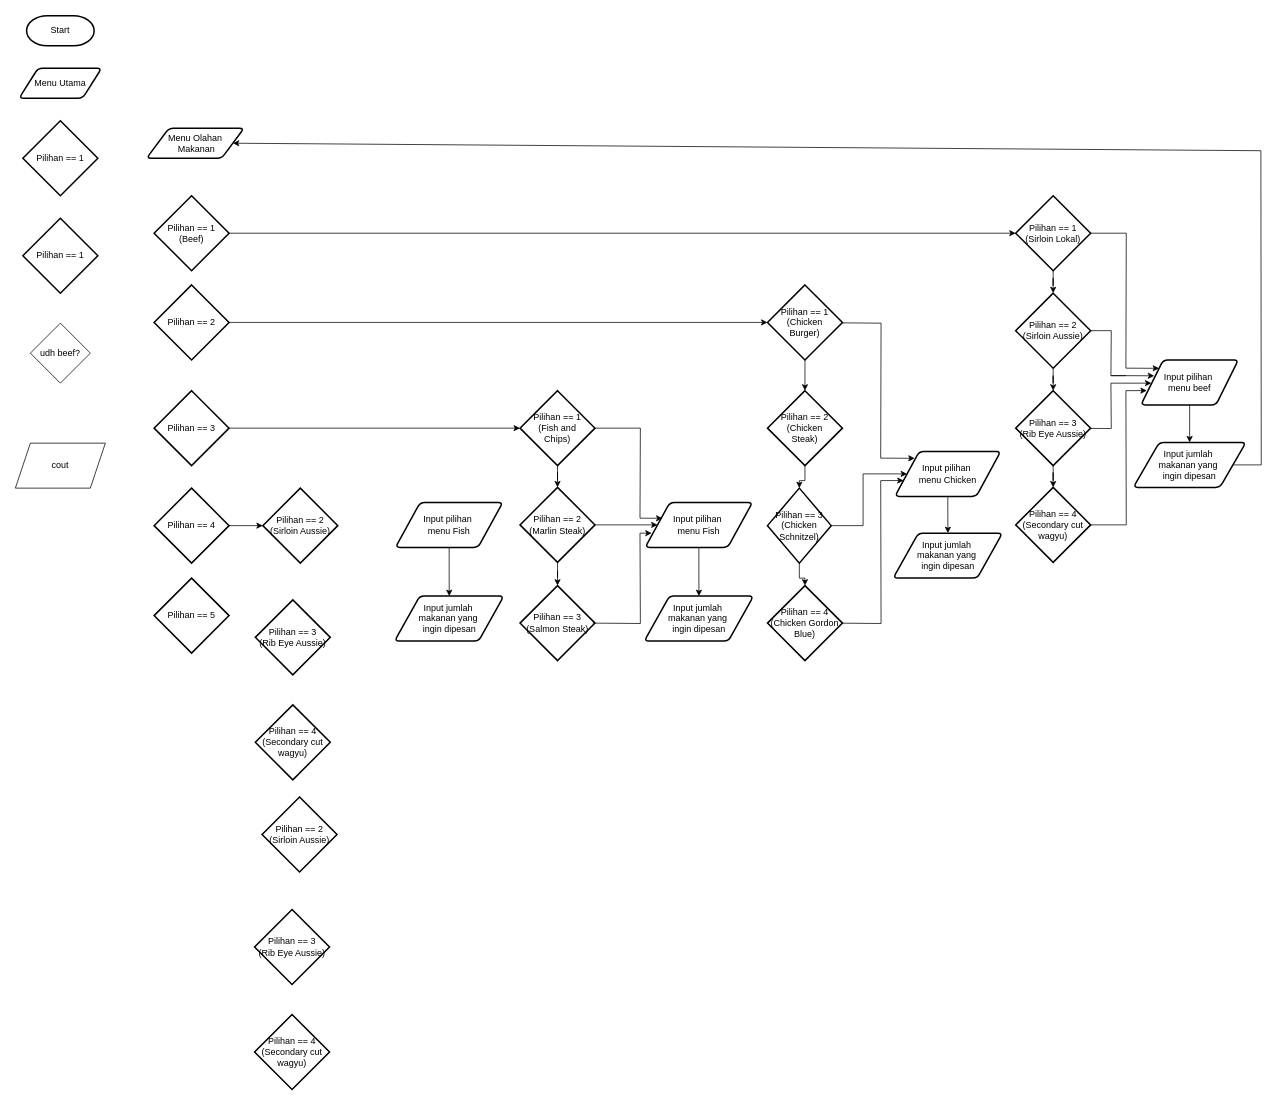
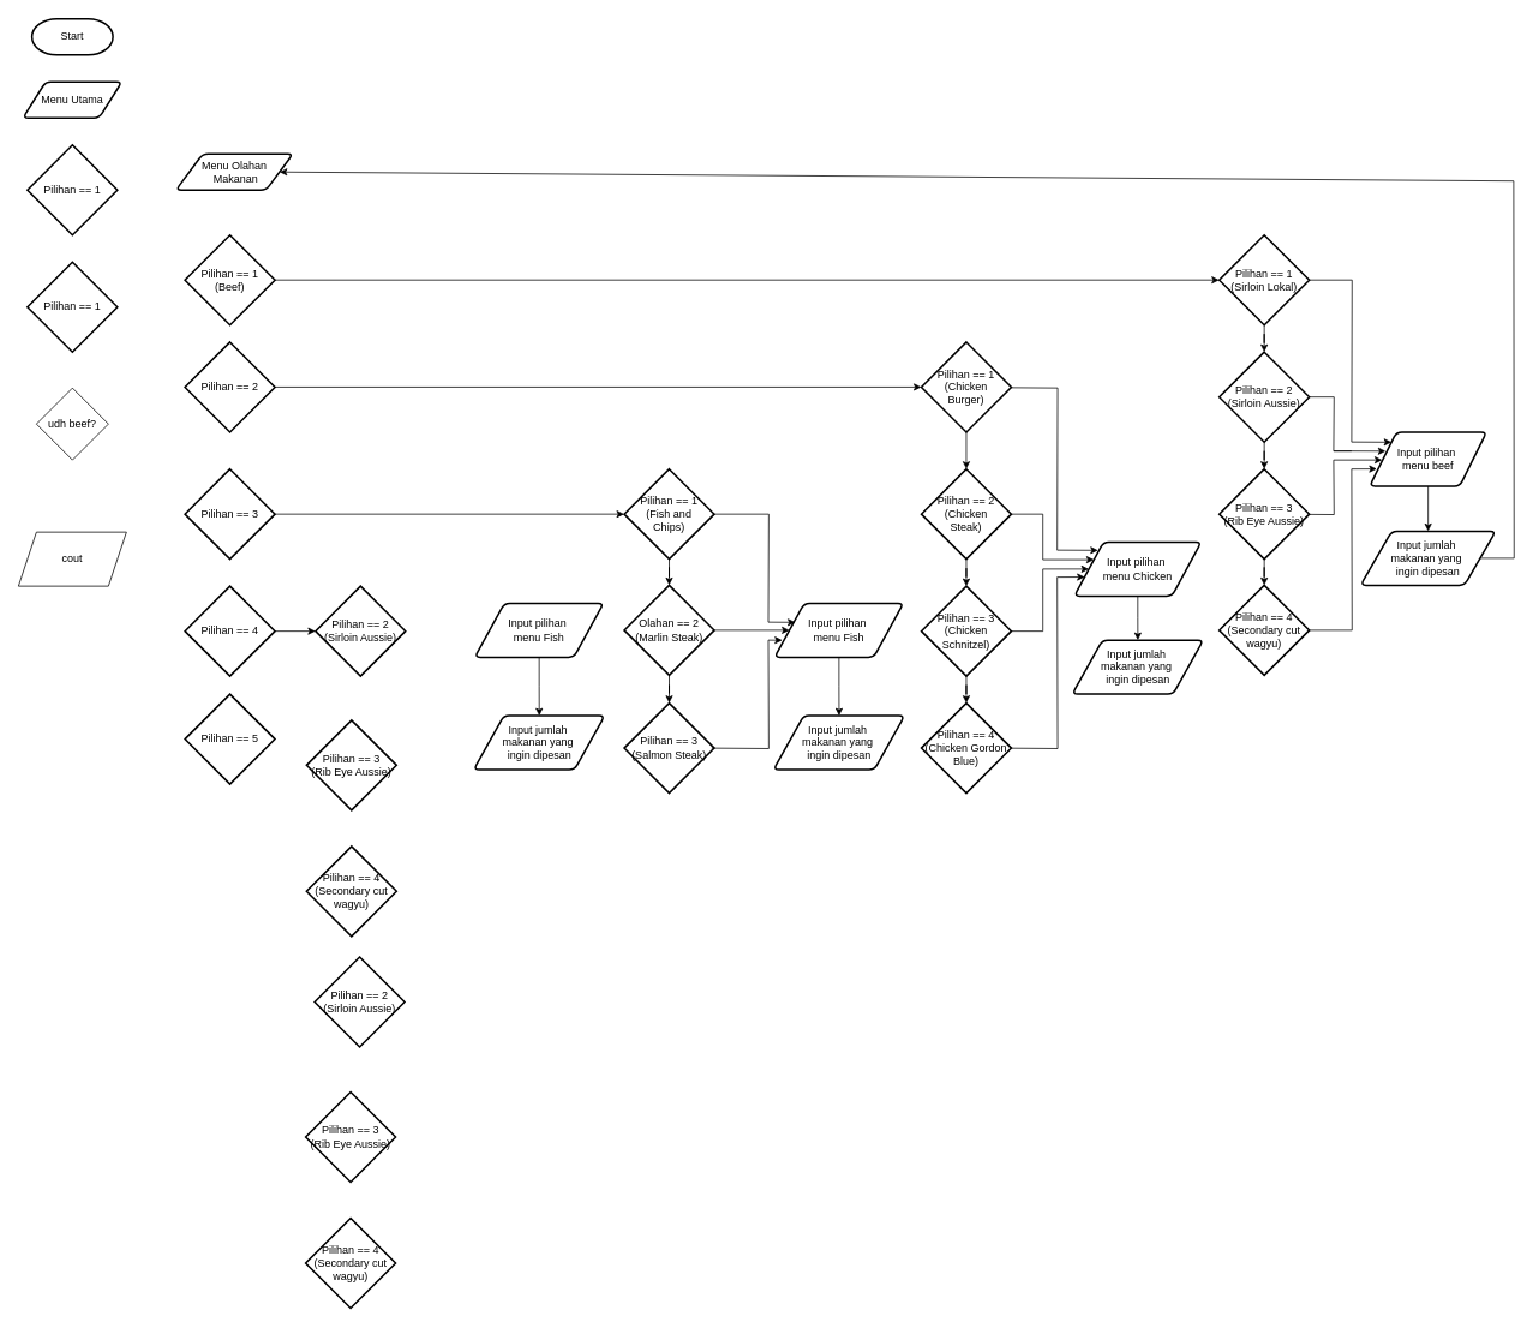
+ <mxCell id="25" value="" style="edgeStyle=orthogonalEdgeStyle;rounded=0;orthogonalLoop=1;jettySize=auto;html=1;entryX=0;entryY=0.25;entryDx=0;entryDy=0;" edge="1" parent="1" source="26" target="59"><mxGeometry relative="1" as="geometry" /></mxCell>
- <mxCell id="34" value="&lt;div&gt;Pilihan == 2&lt;br&gt;&lt;/div&gt;&lt;div&gt;(Marlin Steak)&lt;br&gt;&lt;/div&gt;" style="strokeWidth=2;html=1;shape=mxgraph.flowchart.decision;whiteSpace=wrap;" vertex="1" parent="1"><mxGeometry x="693" y="649" width="100" height="100" as="geometry" /></mxCell>
+ <mxCell id="34" value="&lt;div&gt;Olahan == 2&lt;br&gt;&lt;/div&gt;&lt;div&gt;(Marlin Steak)&lt;br&gt;&lt;/div&gt;" style="strokeWidth=2;html=1;shape=mxgraph.flowchart.decision;whiteSpace=wrap;" vertex="1" parent="1"><mxGeometry x="693" y="649" width="100" height="100" as="geometry" /></mxCell>
- <mxCell id="29" value="&lt;div&gt;Pilihan == 3&lt;br&gt;&lt;/div&gt;&lt;div&gt;(Chicken&lt;/div&gt;&lt;div&gt;Schnitzel)&lt;br&gt;&lt;/div&gt;" style="strokeWidth=2;html=1;shape=mxgraph.flowchart.decision;whiteSpace=wrap;" vertex="1" parent="1"><mxGeometry x="1023" y="650" width="85" height="100" as="geometry" /></mxCell>
+ <mxCell id="29" value="&lt;div&gt;Pilihan == 3&lt;br&gt;&lt;/div&gt;&lt;div&gt;(Chicken&lt;/div&gt;&lt;div&gt;Schnitzel)&lt;br&gt;&lt;/div&gt;" style="strokeWidth=2;html=1;shape=mxgraph.flowchart.decision;whiteSpace=wrap;" vertex="1" parent="1"><mxGeometry x="1023" y="650" width="100" height="100" as="geometry" /></mxCell>
